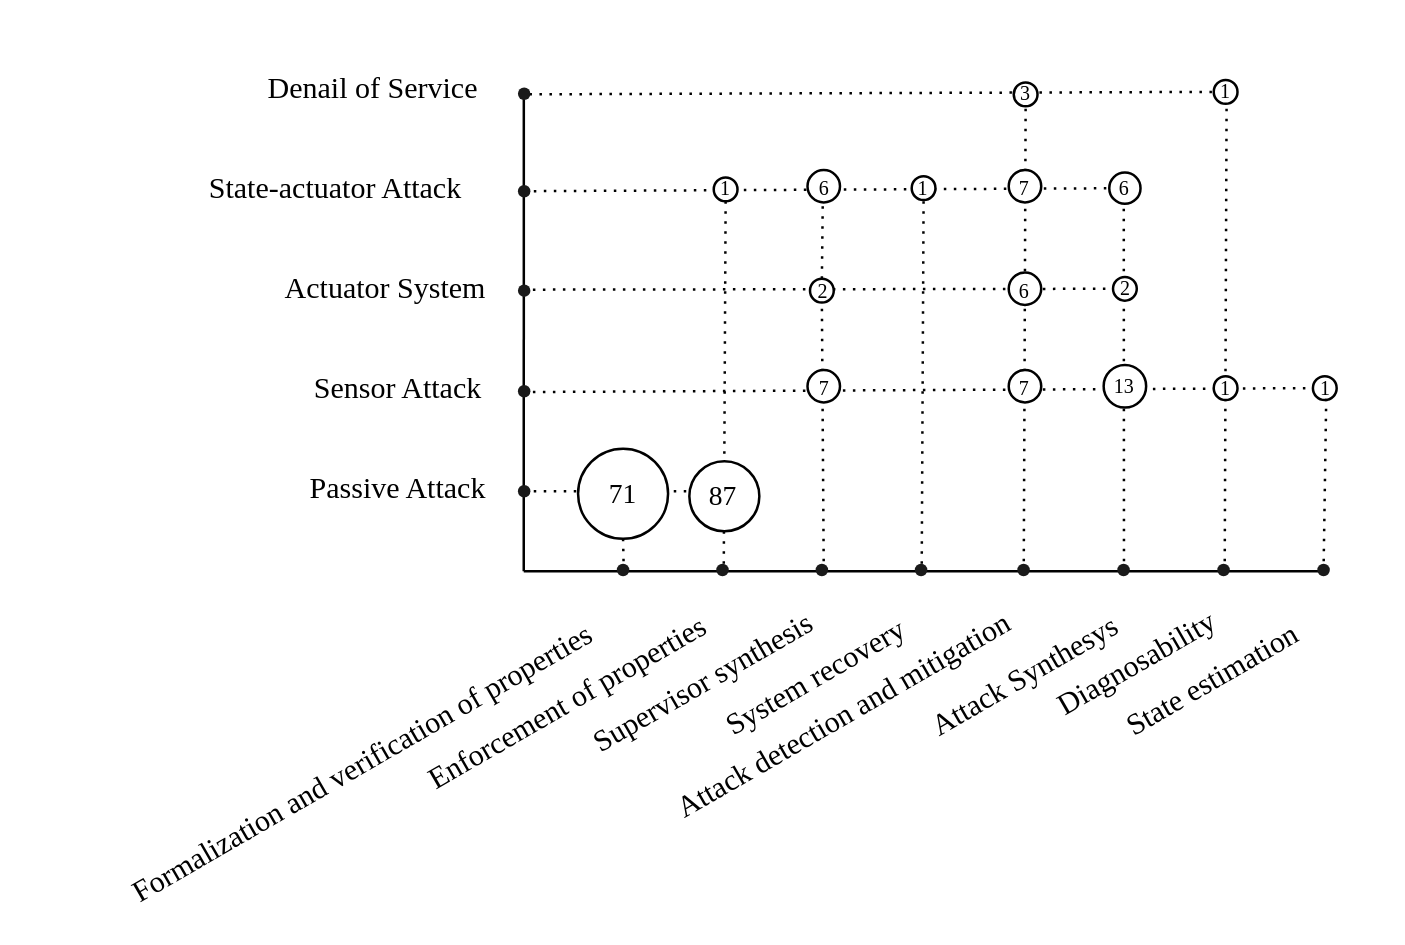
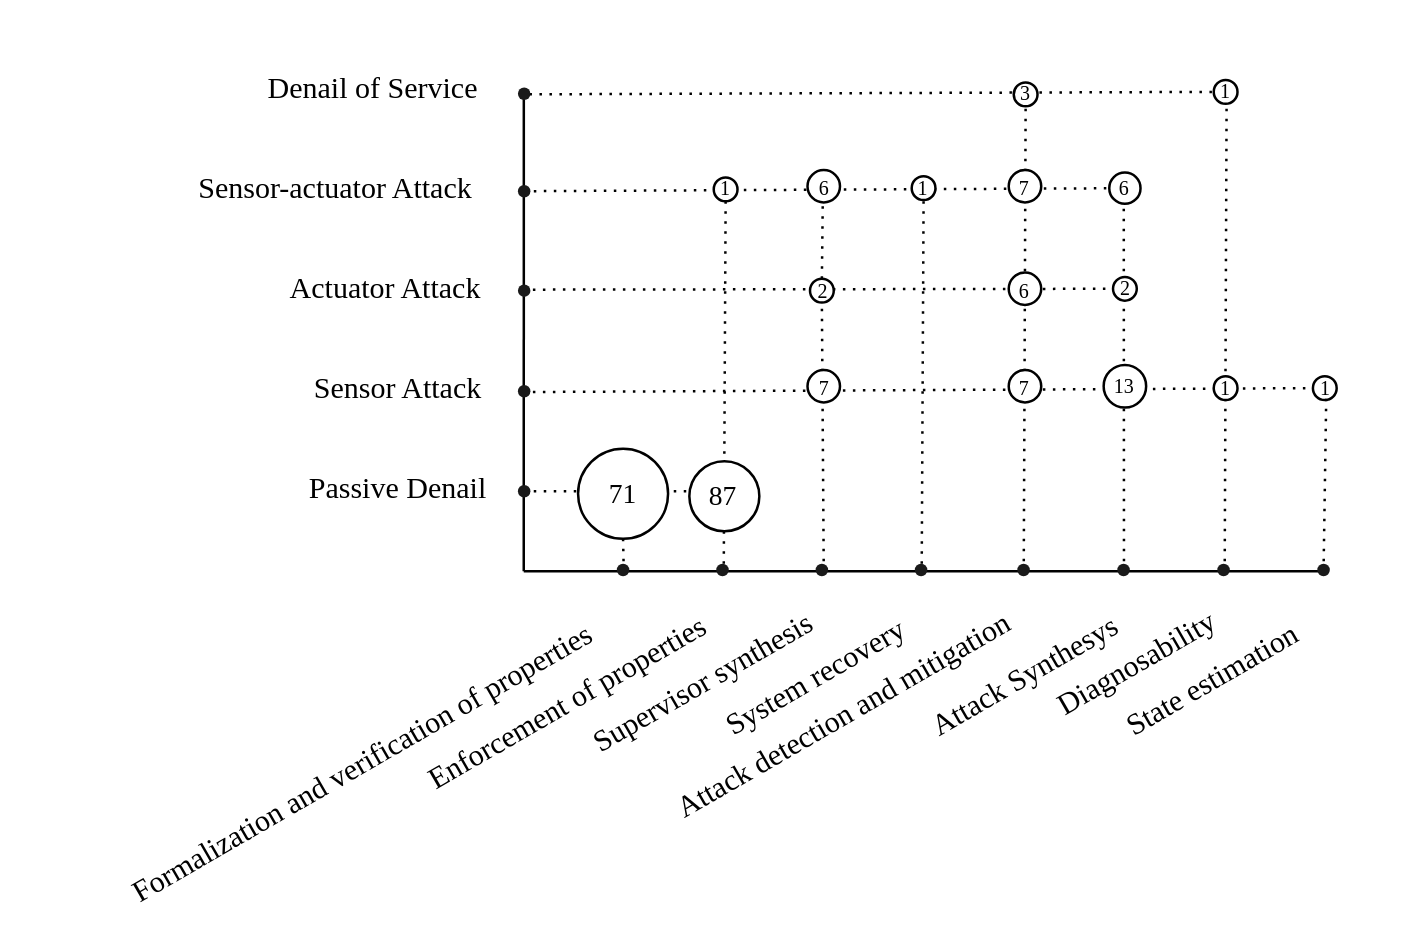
- <mxCell id="8" value="State-actuator Attack" style="text;html=1;strokeColor=none;fillColor=none;align=center;verticalAlign=middle;whiteSpace=wrap;rounded=0;fontFamily=Georgia;" parent="1" vertex="1"><mxGeometry x="59" y="60" width="149.67" height="30" as="geometry" /></mxCell>
+ <mxCell id="8" value="Sensor-actuator Attack" style="text;html=1;strokeColor=none;fillColor=none;align=center;verticalAlign=middle;whiteSpace=wrap;rounded=0;fontFamily=Georgia;" parent="1" vertex="1"><mxGeometry x="59" y="60" width="149.67" height="30" as="geometry" /></mxCell>
- <mxCell id="7" value="Actuator System" style="text;html=1;strokeColor=none;fillColor=none;align=center;verticalAlign=middle;whiteSpace=wrap;rounded=0;fontFamily=Georgia;" parent="1" vertex="1"><mxGeometry x="99" y="100" width="109.67" height="30" as="geometry" /></mxCell>
+ <mxCell id="7" value="Actuator Attack" style="text;html=1;strokeColor=none;fillColor=none;align=center;verticalAlign=middle;whiteSpace=wrap;rounded=0;fontFamily=Georgia;" parent="1" vertex="1"><mxGeometry x="99" y="100" width="109.67" height="30" as="geometry" /></mxCell>
- <mxCell id="5" value="Passive Attack" style="text;html=1;strokeColor=none;fillColor=none;align=center;verticalAlign=middle;whiteSpace=wrap;rounded=0;fontFamily=Georgia;" parent="1" vertex="1"><mxGeometry x="109" y="180" width="99.67" height="30" as="geometry" /></mxCell>
+ <mxCell id="5" value="Passive Denail" style="text;html=1;strokeColor=none;fillColor=none;align=center;verticalAlign=middle;whiteSpace=wrap;rounded=0;fontFamily=Georgia;" parent="1" vertex="1"><mxGeometry x="109" y="180" width="99.67" height="30" as="geometry" /></mxCell>
